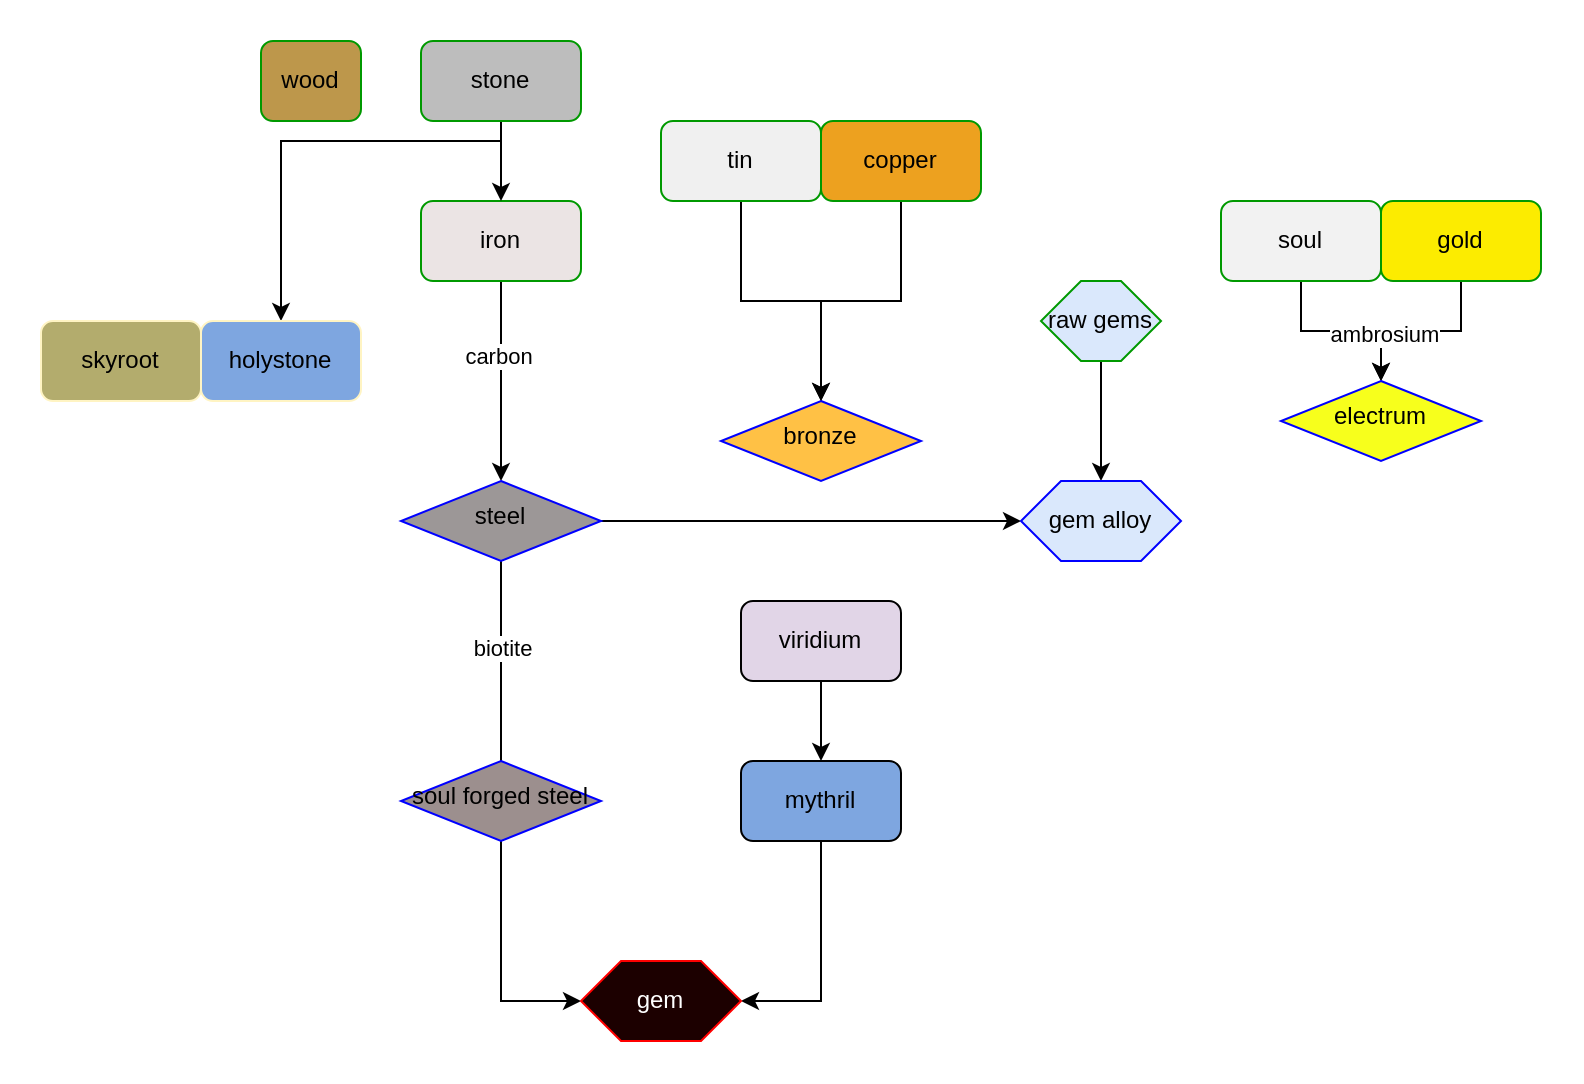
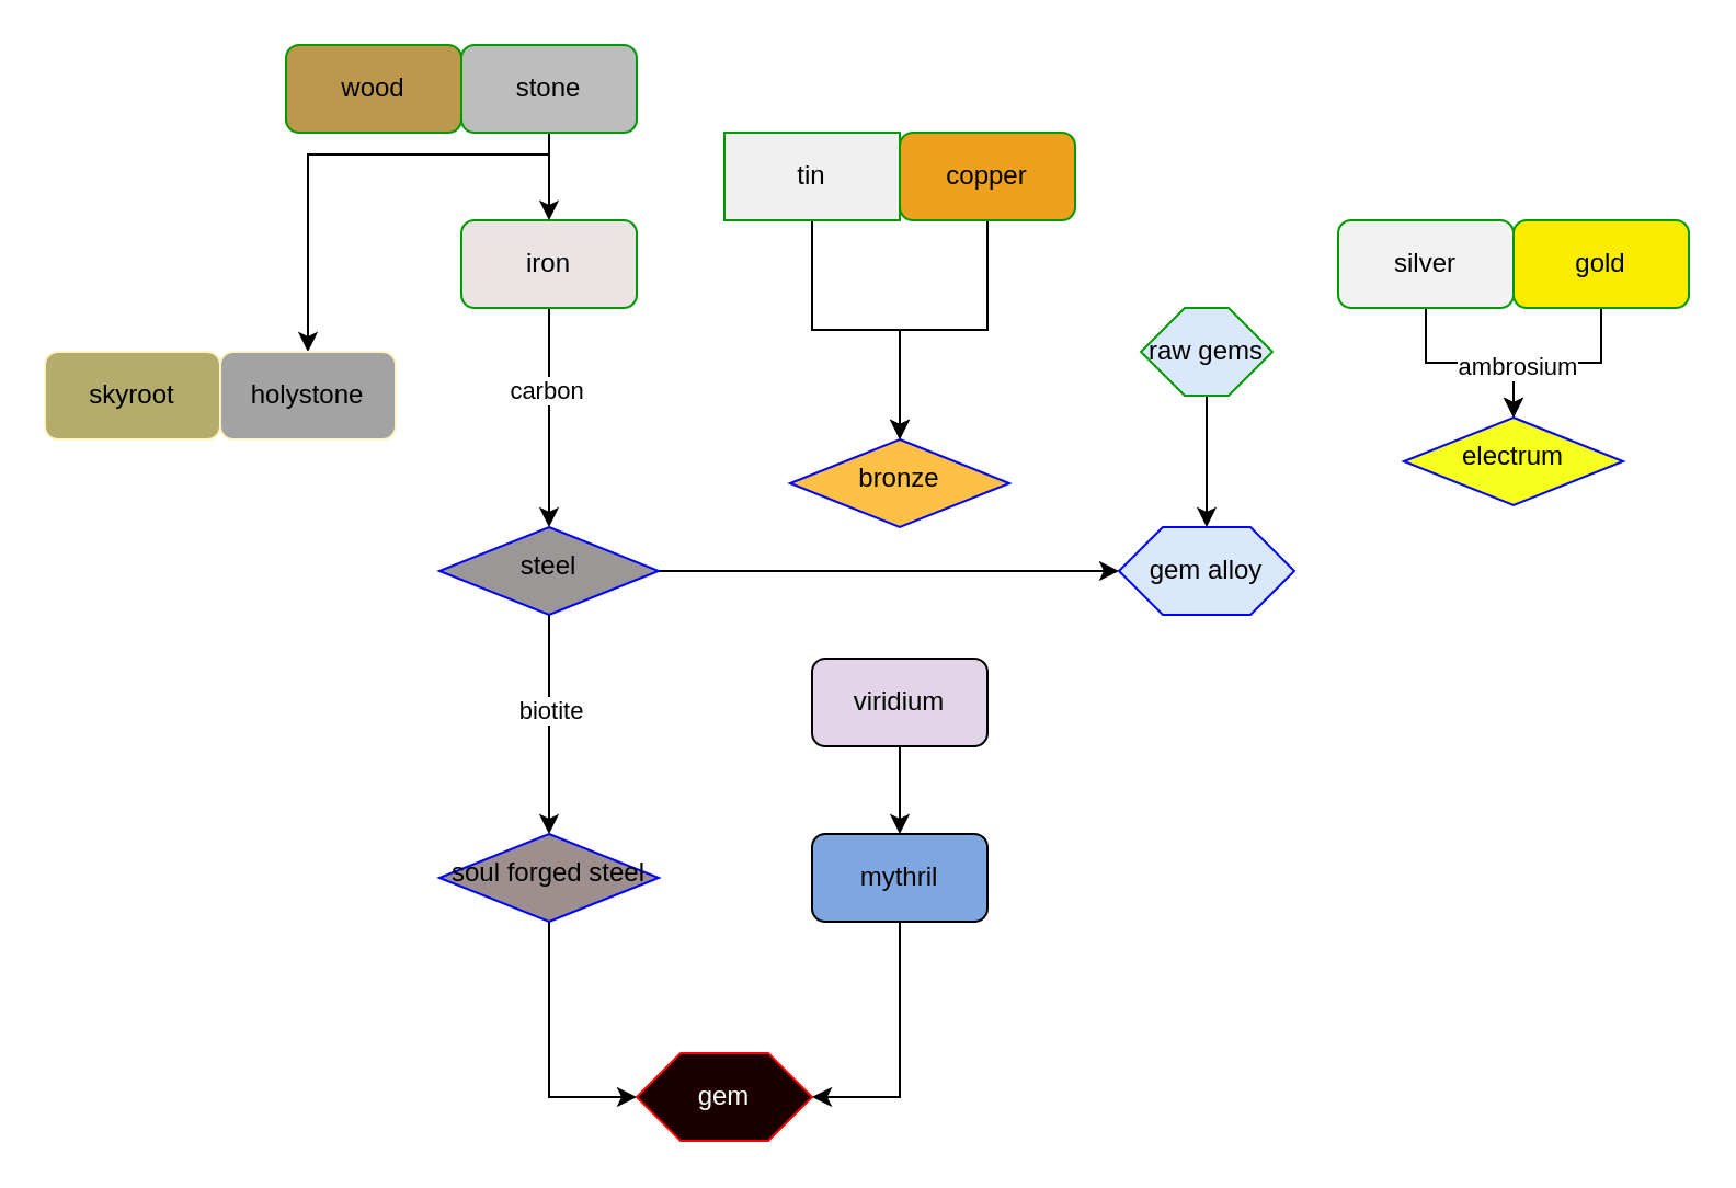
- <mxCell id="14" value="wood" style="rounded=1;whiteSpace=wrap;html=1;fillColor=#BD974B;strokeColor=#009900;" vertex="1" parent="1"><mxGeometry x="130" y="20" width="50" height="40" as="geometry" /></mxCell>
+ <mxCell id="14" value="wood" style="rounded=1;whiteSpace=wrap;html=1;fillColor=#BD974B;strokeColor=#009900;" vertex="1" parent="1"><mxGeometry x="130" width="80" height="40" as="geometry" y="20" /></mxCell>
- <mxCell id="3" value="tin" style="rounded=1;whiteSpace=wrap;html=1;fontSize=12;glass=0;strokeWidth=1;shadow=0;fillColor=#F0F0F0;strokeColor=#009900;" parent="1" vertex="1"><mxGeometry x="330" y="60" width="80" height="40" as="geometry" /></mxCell>
+ <mxCell id="3" value="tin" style="whiteSpace=wrap;html=1;fontSize=12;glass=0;strokeWidth=1;shadow=0;fillColor=#F0F0F0;strokeColor=#009900;rounded=0;" parent="1" vertex="1"><mxGeometry x="330" y="60" width="80" height="40" as="geometry" /></mxCell>
- <mxCell id="17" value="soul" style="rounded=1;whiteSpace=wrap;html=1;fillColor=#F2F2F2;strokeColor=#009900;" vertex="1" parent="1"><mxGeometry x="610" y="100" width="80" height="40" as="geometry" /></mxCell>
+ <mxCell id="17" value="silver" style="rounded=1;whiteSpace=wrap;html=1;fillColor=#F2F2F2;strokeColor=#009900;" vertex="1" parent="1"><mxGeometry x="610" y="100" width="80" height="40" as="geometry" /></mxCell>
- <mxCell id="13" value="holystone" style="rounded=1;whiteSpace=wrap;html=1;fillColor=#7ea6e0;strokeColor=#FFF4C3;" vertex="1" parent="1"><mxGeometry x="100" y="160" width="80" height="40" as="geometry" /></mxCell>
+ <mxCell id="13" value="holystone" style="rounded=1;whiteSpace=wrap;html=1;fillColor=#A3A3A3;strokeColor=#FFF4C3;" vertex="1" parent="1"><mxGeometry x="100" y="160" width="80" height="40" as="geometry" /></mxCell>
- <mxCell id="22" style="edgeStyle=orthogonalEdgeStyle;rounded=0;orthogonalLoop=1;jettySize=auto;html=1;entryX=0.5;entryY=0;entryDx=0;entryDy=0;endArrow=none;" edge="1" parent="1" source="25" target="27"><mxGeometry relative="1" as="geometry" /></mxCell>
+ <mxCell id="22" style="edgeStyle=orthogonalEdgeStyle;rounded=0;orthogonalLoop=1;jettySize=auto;html=1;entryX=0.5;entryY=0;entryDx=0;entryDy=0;" edge="1" parent="1" source="25" target="27"><mxGeometry relative="1" as="geometry" /></mxCell>
